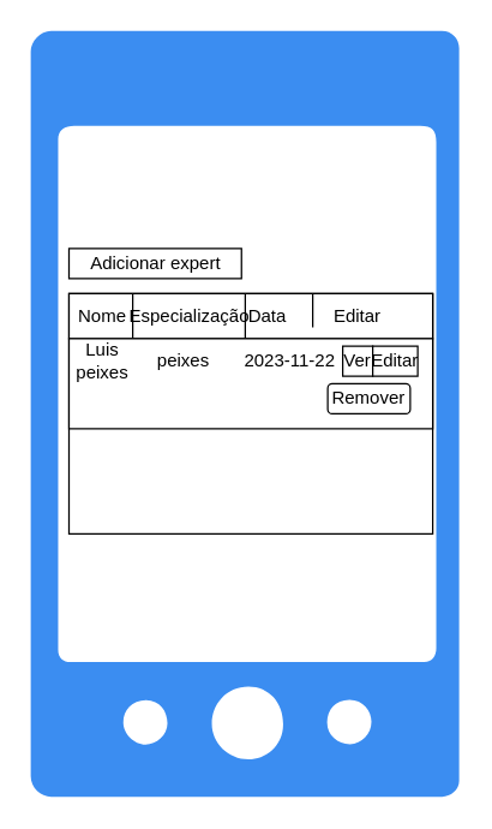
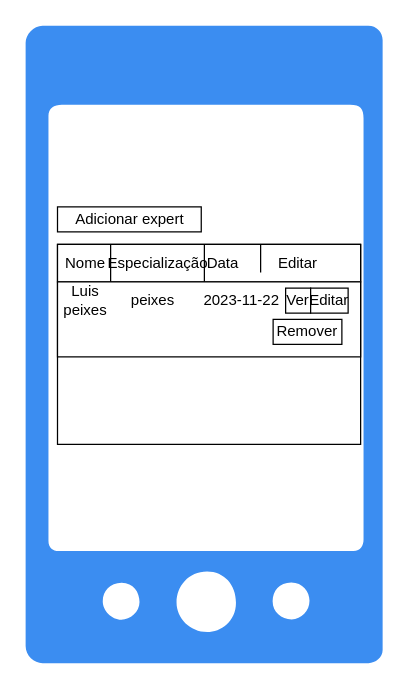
- <mxCell id="19" value="Remover" style="whiteSpace=wrap;html=1;rounded=1;" parent="1" vertex="1"><mxGeometry x="218" y="255" width="55" height="20" as="geometry" /></mxCell>
+ <mxCell id="19" value="Remover" style="rounded=0;whiteSpace=wrap;html=1;" parent="1" vertex="1"><mxGeometry x="218" y="255" width="55" height="20" as="geometry" /></mxCell>
